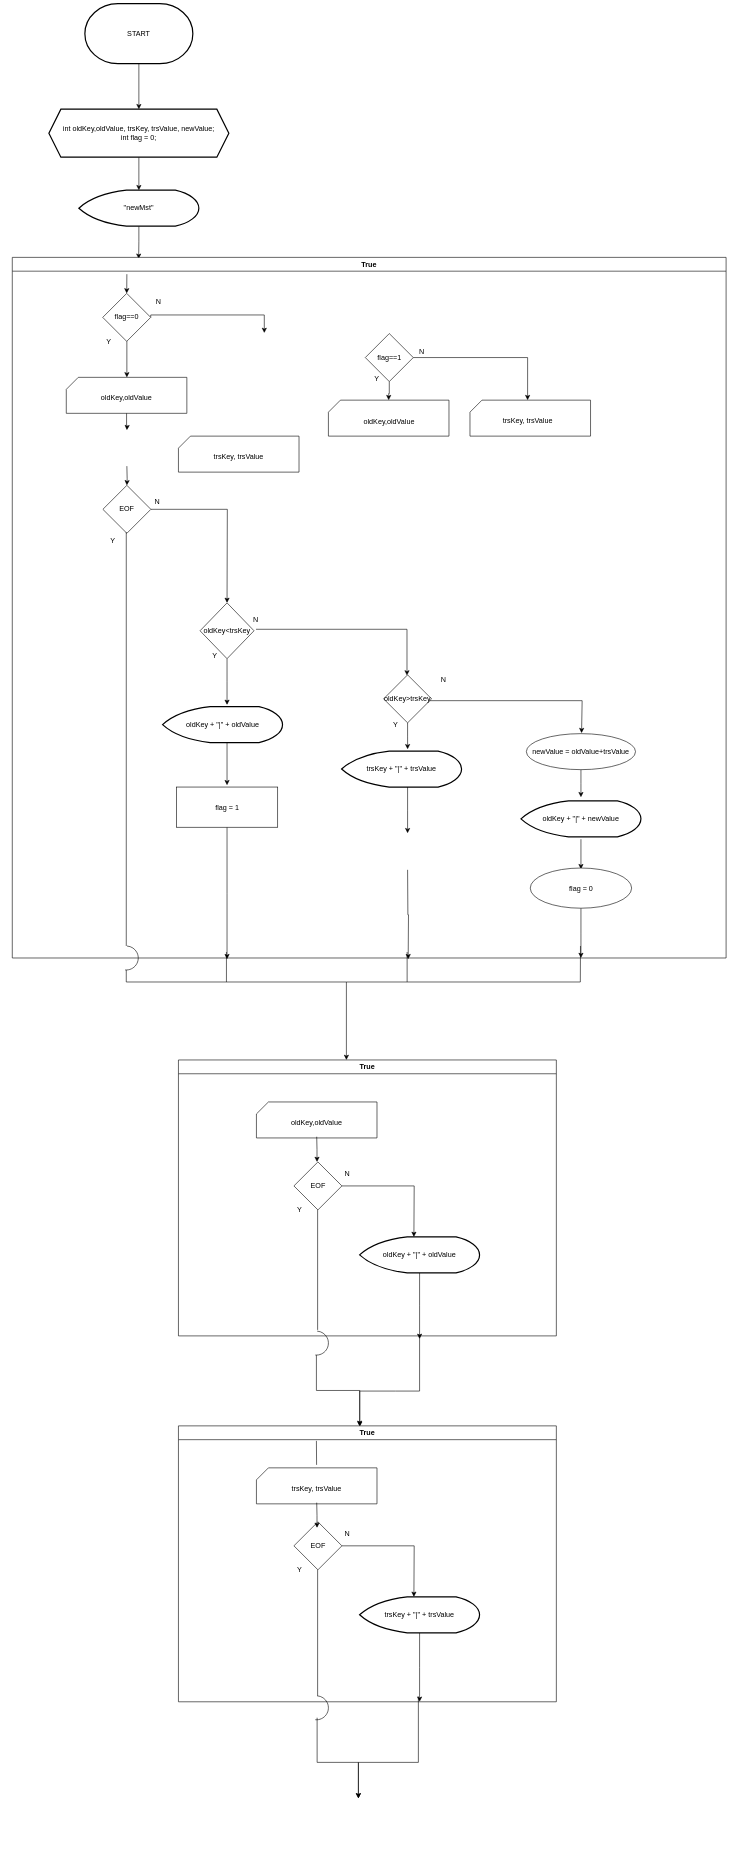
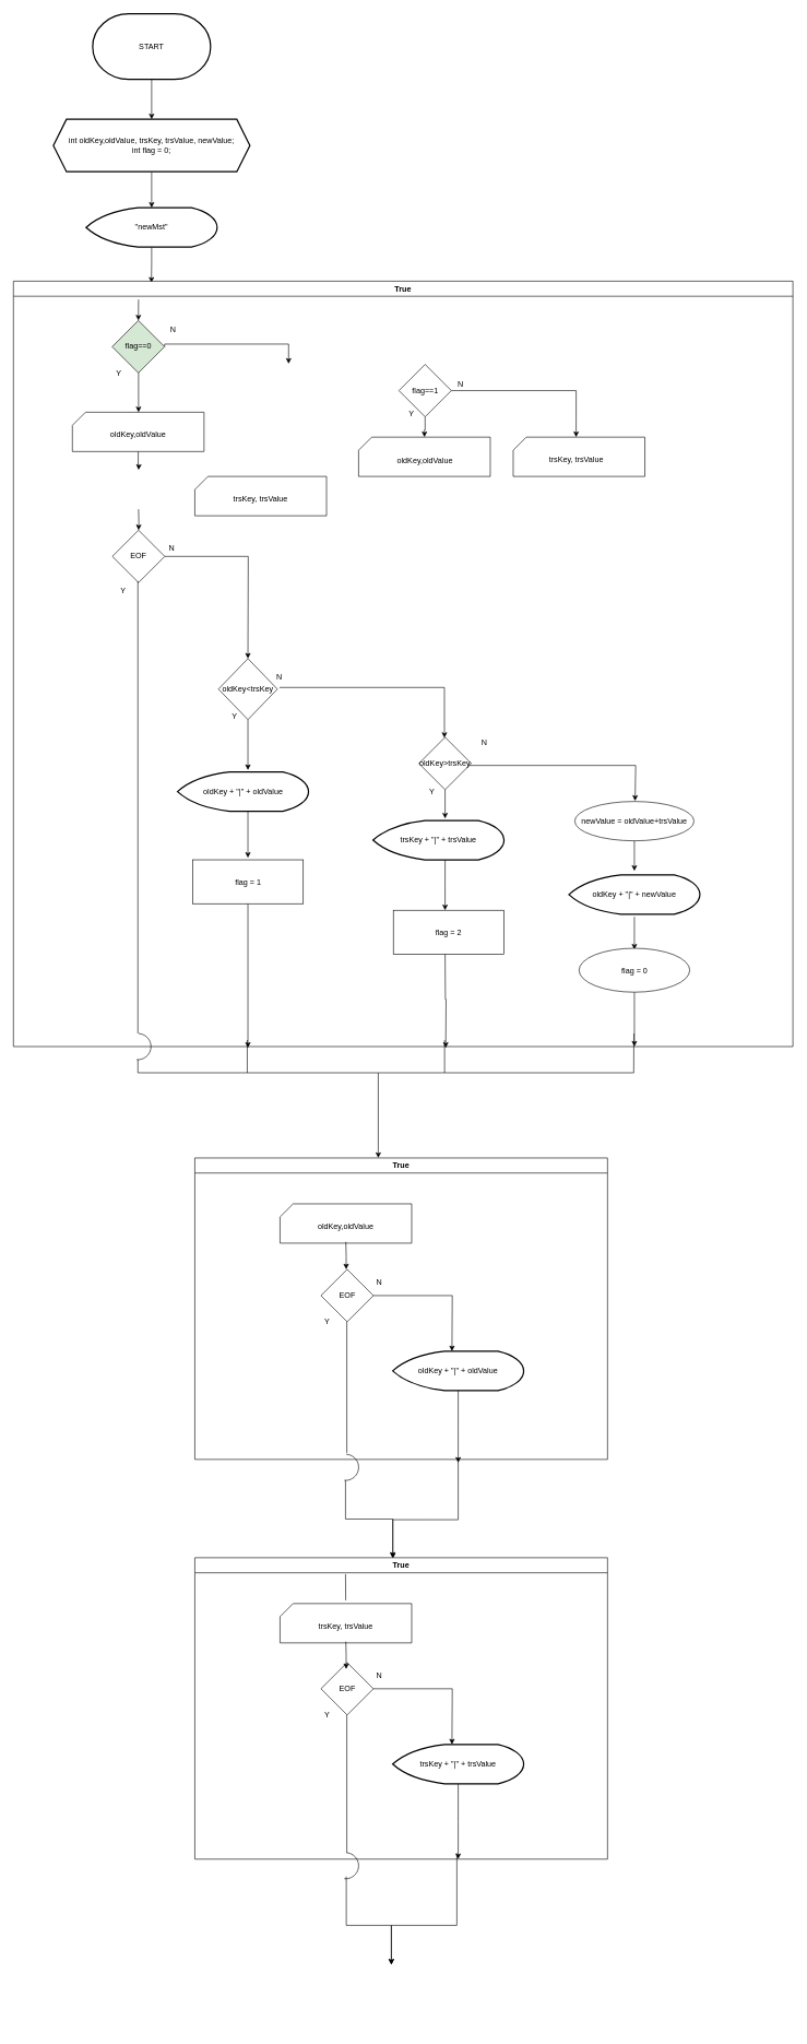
- <mxCell id="3" value="START" style="strokeWidth=2;html=1;shape=mxgraph.flowchart.terminator;whiteSpace=wrap;" parent="1" vertex="1"><mxGeometry x="141" y="5" width="180" height="100" as="geometry" /></mxCell>
+ <mxCell id="3" value="START" style="strokeWidth=2;html=1;shape=mxgraph.flowchart.terminator;whiteSpace=wrap;" parent="1" vertex="1"><mxGeometry x="141" y="20" width="180" height="100" as="geometry" /></mxCell>
- <mxCell id="28" value="flag==0" style="rhombus;whiteSpace=wrap;html=1;" parent="8" vertex="1"><mxGeometry x="150.75" y="60" width="80" height="80" as="geometry" /></mxCell>
+ <mxCell id="28" value="flag==0" style="rhombus;whiteSpace=wrap;html=1;fillColor=#d5e8d4;" parent="8" vertex="1"><mxGeometry x="150.75" y="60" width="80" height="80" as="geometry" /></mxCell>
+ <mxCell id="43" value="flag = 2" style="rounded=0;whiteSpace=wrap;html=1;" vertex="1" parent="8"><mxGeometry x="580" y="960" width="169" height="67" as="geometry" /></mxCell>
